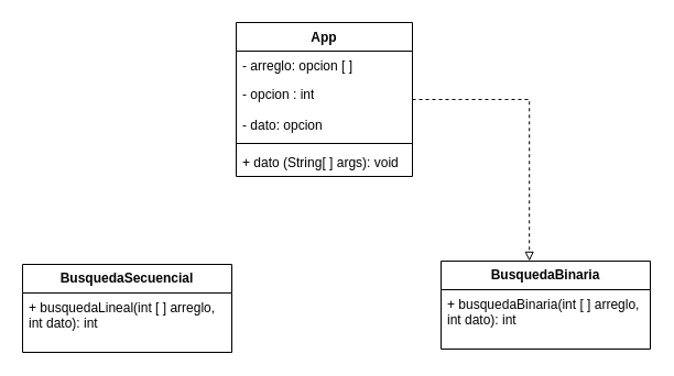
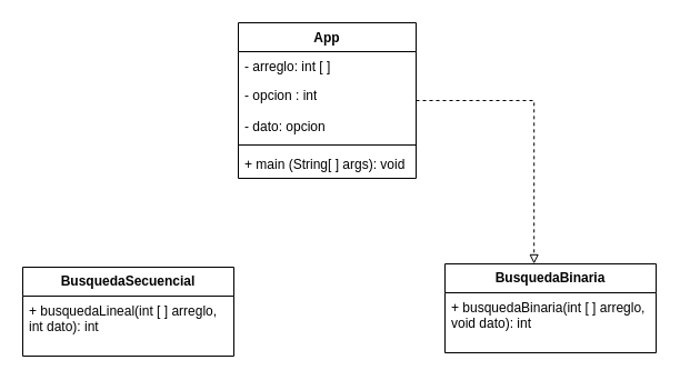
- <mxCell id="3" value="&lt;font style=&quot;vertical-align: inherit;&quot;&gt;&lt;font style=&quot;vertical-align: inherit;&quot;&gt;- arreglo: opcion [ ]&lt;/font&gt;&lt;/font&gt;&lt;div&gt;&lt;font style=&quot;vertical-align: inherit;&quot;&gt;&lt;font style=&quot;vertical-align: inherit;&quot;&gt;&lt;br&gt;&lt;/font&gt;&lt;/font&gt;&lt;/div&gt;" style="text;strokeColor=none;fillColor=none;align=left;verticalAlign=top;spacingLeft=4;spacingRight=4;overflow=hidden;rotatable=0;points=[[0,0.5],[1,0.5]];portConstraint=eastwest;whiteSpace=wrap;html=1;" vertex="1" parent="2"><mxGeometry y="26" width="160" height="26" as="geometry" /></mxCell>
+ <mxCell id="3" value="&lt;font style=&quot;vertical-align: inherit;&quot;&gt;&lt;font style=&quot;vertical-align: inherit;&quot;&gt;- arreglo: int [ ]&lt;/font&gt;&lt;/font&gt;&lt;div&gt;&lt;font style=&quot;vertical-align: inherit;&quot;&gt;&lt;font style=&quot;vertical-align: inherit;&quot;&gt;&lt;br&gt;&lt;/font&gt;&lt;/font&gt;&lt;/div&gt;" style="text;strokeColor=none;fillColor=none;align=left;verticalAlign=top;spacingLeft=4;spacingRight=4;overflow=hidden;rotatable=0;points=[[0,0.5],[1,0.5]];portConstraint=eastwest;whiteSpace=wrap;html=1;" vertex="1" parent="2"><mxGeometry y="26" width="160" height="26" as="geometry" /></mxCell>
- <mxCell id="7" value="+ dato (String[ ] args): void" style="text;strokeColor=none;fillColor=none;align=left;verticalAlign=top;spacingLeft=4;spacingRight=4;overflow=hidden;rotatable=0;points=[[0,0.5],[1,0.5]];portConstraint=eastwest;whiteSpace=wrap;html=1;" vertex="1" parent="2"><mxGeometry y="114" width="160" height="26" as="geometry" /></mxCell>
+ <mxCell id="7" value="+ main (String[ ] args): void" style="text;strokeColor=none;fillColor=none;align=left;verticalAlign=top;spacingLeft=4;spacingRight=4;overflow=hidden;rotatable=0;points=[[0,0.5],[1,0.5]];portConstraint=eastwest;whiteSpace=wrap;html=1;" vertex="1" parent="2"><mxGeometry y="114" width="160" height="26" as="geometry" /></mxCell>
- <mxCell id="11" value="+ busquedaBinaria(int [ ] arreglo, int dato): int" style="text;strokeColor=none;fillColor=none;align=left;verticalAlign=top;spacingLeft=4;spacingRight=4;overflow=hidden;rotatable=0;points=[[0,0.5],[1,0.5]];portConstraint=eastwest;whiteSpace=wrap;html=1;" vertex="1" parent="10"><mxGeometry y="26" width="190" height="54" as="geometry" /></mxCell>
+ <mxCell id="11" value="+ busquedaBinaria(int [ ] arreglo, void dato): int" style="text;strokeColor=none;fillColor=none;align=left;verticalAlign=top;spacingLeft=4;spacingRight=4;overflow=hidden;rotatable=0;points=[[0,0.5],[1,0.5]];portConstraint=eastwest;whiteSpace=wrap;html=1;" vertex="1" parent="10"><mxGeometry y="26" width="190" height="54" as="geometry" /></mxCell>
